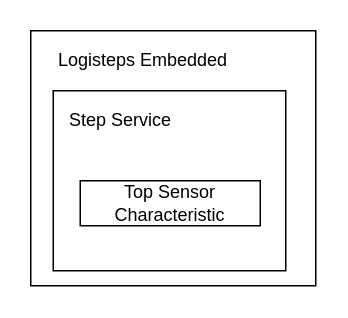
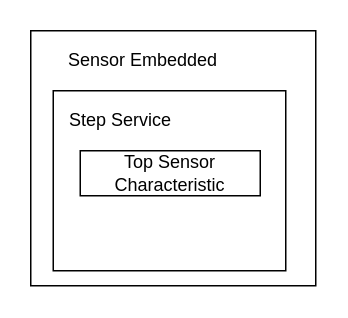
- <mxCell id="3" value="Logisteps Embedded" style="text;html=1;strokeColor=none;fillColor=none;align=center;verticalAlign=middle;whiteSpace=wrap;rounded=0;" vertex="1" parent="1"><mxGeometry x="30" y="30" width="130" height="20" as="geometry" /></mxCell>
+ <mxCell id="3" value="Sensor Embedded" style="text;html=1;strokeColor=none;fillColor=none;align=center;verticalAlign=middle;whiteSpace=wrap;rounded=0;" vertex="1" parent="1"><mxGeometry x="30" y="30" width="130" height="20" as="geometry" /></mxCell>
- <mxCell id="6" value="Top Sensor Characteristic" style="rounded=0;whiteSpace=wrap;html=1;" vertex="1" parent="1"><mxGeometry x="53" y="120" width="120" height="30" as="geometry" /></mxCell>
+ <mxCell id="6" value="Top Sensor Characteristic" style="rounded=0;whiteSpace=wrap;html=1;" vertex="1" parent="1"><mxGeometry x="53" y="100" width="120" height="30" as="geometry" /></mxCell>
